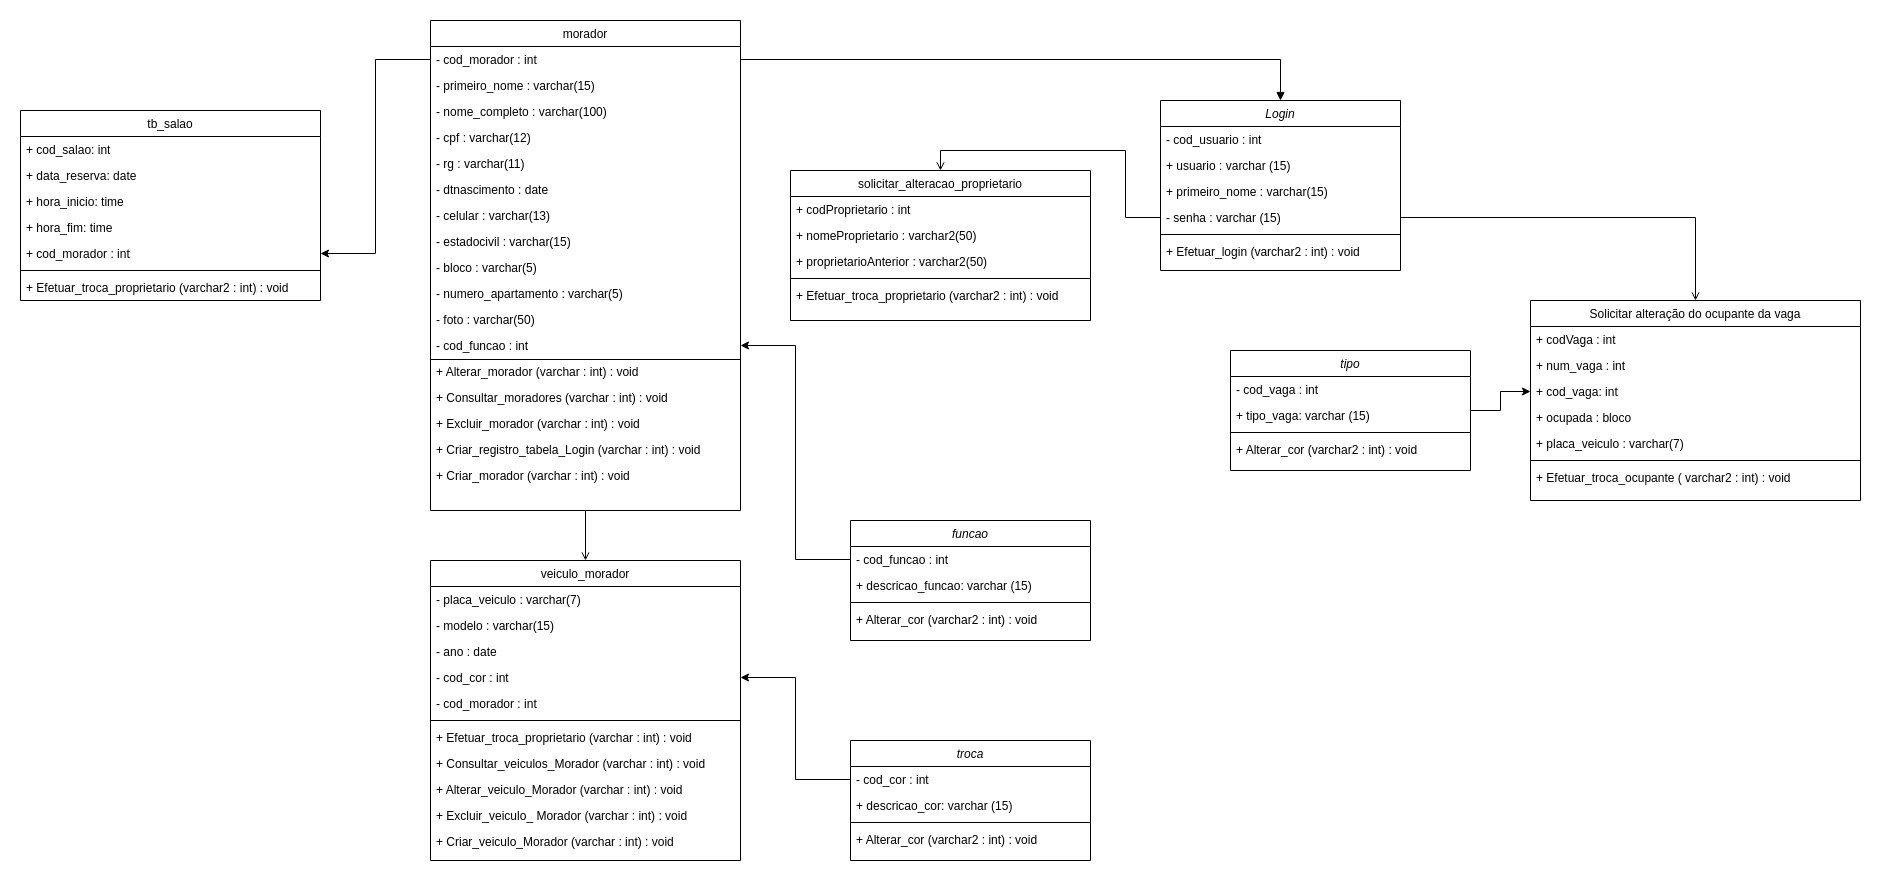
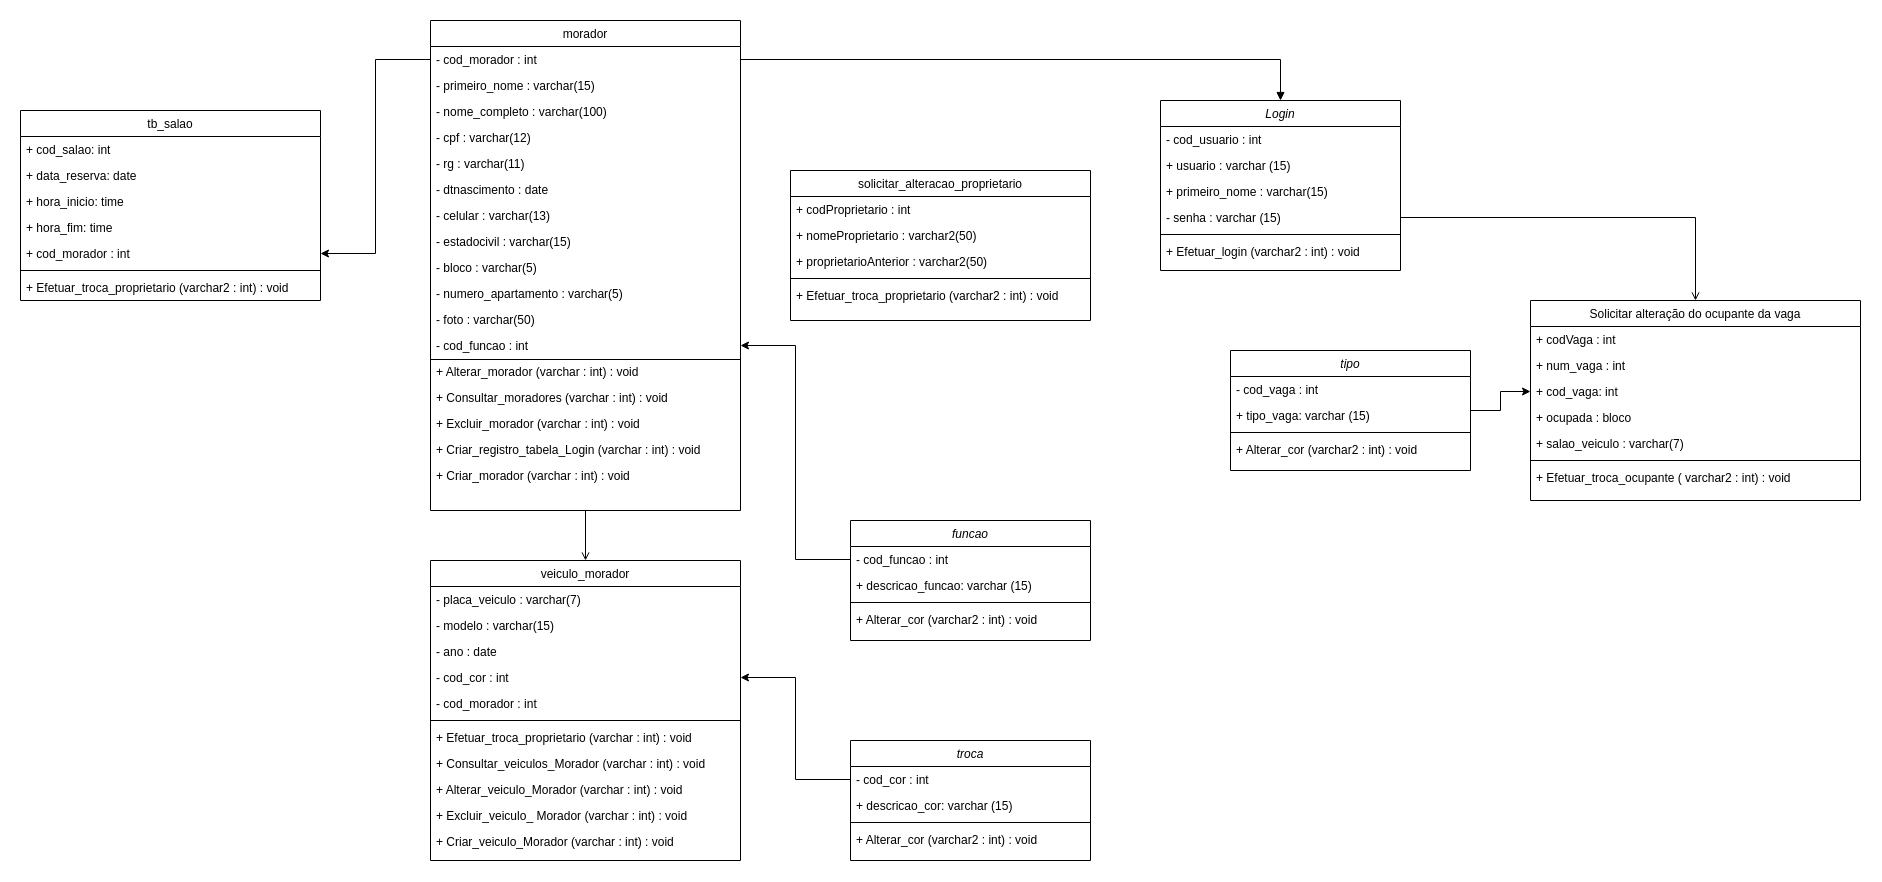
- <mxCell id="44" style="edgeStyle=orthogonalEdgeStyle;rounded=0;orthogonalLoop=1;jettySize=auto;html=1;exitX=0;exitY=0.5;exitDx=0;exitDy=0;entryX=0.5;entryY=0;entryDx=0;entryDy=0;endArrow=open;endFill=0;" parent="1" source="6" target="9" edge="1"><mxGeometry relative="1" as="geometry" /></mxCell>
- <mxCell id="40" value="+ placa_veiculo : varchar(7)" style="text;align=left;verticalAlign=top;spacingLeft=4;spacingRight=4;overflow=hidden;rotatable=0;points=[[0,0.5],[1,0.5]];portConstraint=eastwest;rounded=0;shadow=0;html=0;" parent="35" vertex="1"><mxGeometry y="130" width="330" height="26" as="geometry" /></mxCell>
+ <mxCell id="40" value="+ salao_veiculo : varchar(7)" style="text;align=left;verticalAlign=top;spacingLeft=4;spacingRight=4;overflow=hidden;rotatable=0;points=[[0,0.5],[1,0.5]];portConstraint=eastwest;rounded=0;shadow=0;html=0;" parent="35" vertex="1"><mxGeometry y="130" width="330" height="26" as="geometry" /></mxCell>
